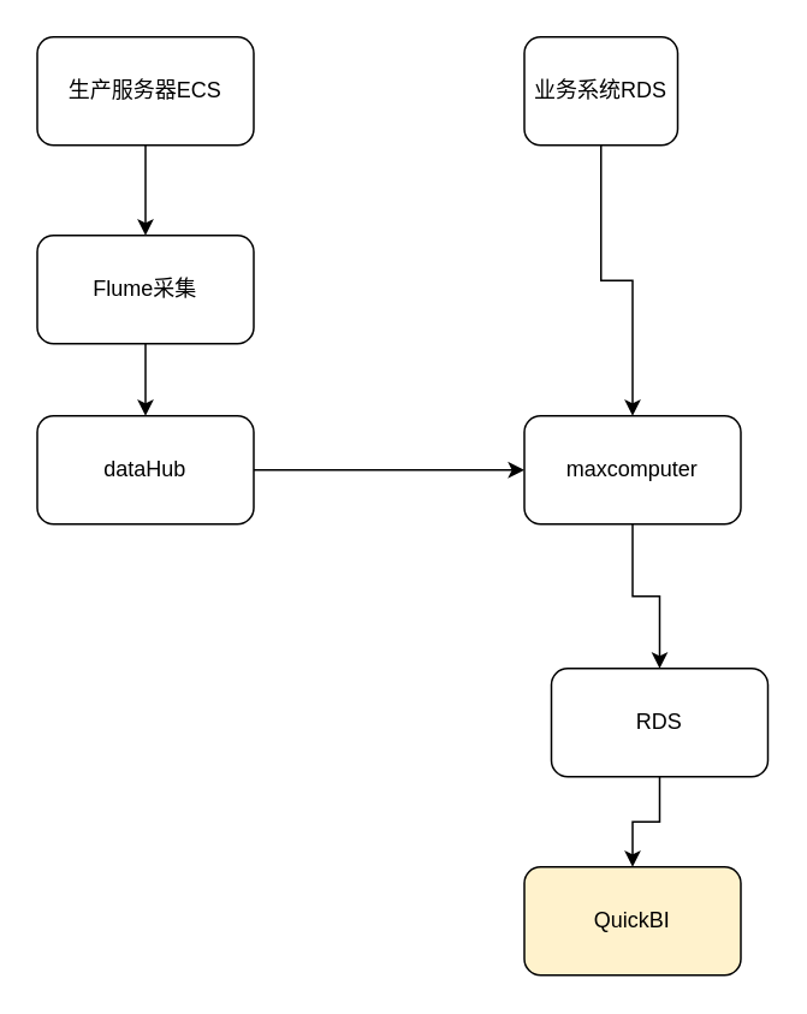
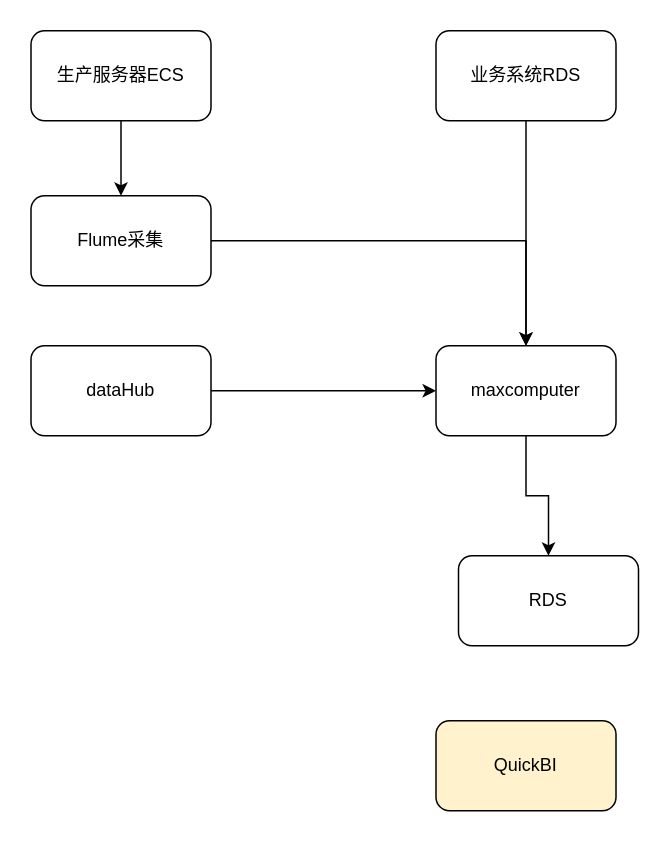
- <mxCell id="7" value="业务系统RDS" style="rounded=1;whiteSpace=wrap;html=1;" vertex="1" parent="1"><mxGeometry x="290" y="20" width="85" height="60" as="geometry" /></mxCell>
+ <mxCell id="7" value="业务系统RDS" style="rounded=1;whiteSpace=wrap;html=1;" vertex="1" parent="1"><mxGeometry x="290" y="20" width="120" height="60" as="geometry" /></mxCell>
- <mxCell id="4" value="" style="edgeStyle=orthogonalEdgeStyle;rounded=0;orthogonalLoop=1;jettySize=auto;html=1;" edge="1" parent="1" source="5" target="11"><mxGeometry relative="1" as="geometry" /></mxCell>
+ <mxCell id="4" value="" style="edgeStyle=orthogonalEdgeStyle;rounded=0;orthogonalLoop=1;jettySize=auto;html=1;" edge="1" parent="1" source="5" target="9"><mxGeometry relative="1" as="geometry" /></mxCell>
- <mxCell id="12" value="" style="edgeStyle=orthogonalEdgeStyle;rounded=0;orthogonalLoop=1;jettySize=auto;html=1;" edge="1" parent="1" source="13" target="14"><mxGeometry relative="1" as="geometry" /></mxCell>
